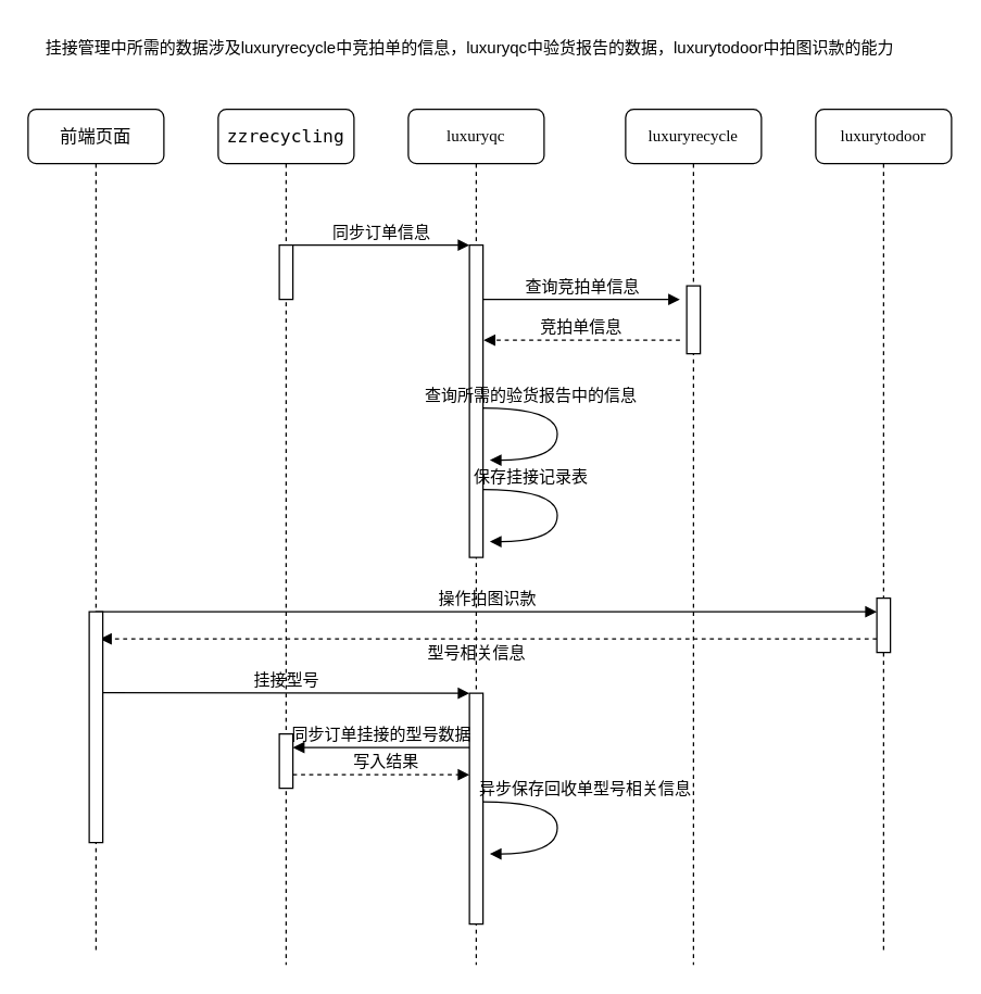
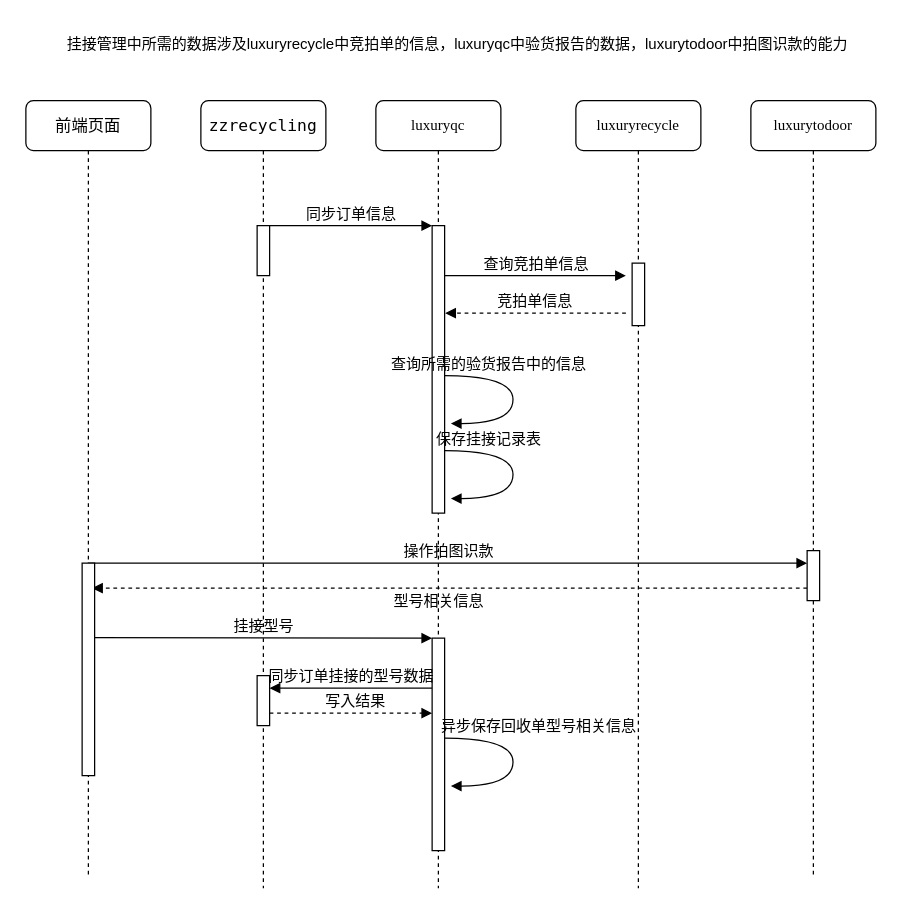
- <mxCell id="25" value="挂接管理中所需的数据涉及luxuryrecycle中竞拍单的信息，luxuryqc中验货报告的数据，luxurytodoor中拍图识款的能力" style="text;html=1;align=center;verticalAlign=middle;resizable=0;points=[];autosize=1;strokeColor=none;fillColor=none;" vertex="1" parent="1"><mxGeometry x="20" y="20" width="650" height="30" as="geometry" /></mxCell>
+ <mxCell id="25" value="挂接管理中所需的数据涉及luxuryrecycle中竞拍单的信息，luxuryqc中验货报告的数据，luxurytodoor中拍图识款的能力" style="text;html=1;align=center;verticalAlign=middle;resizable=0;points=[];autosize=1;strokeColor=none;fillColor=none;" vertex="1" parent="1"><mxGeometry x="40" y="20" width="650" height="30" as="geometry" /></mxCell>
